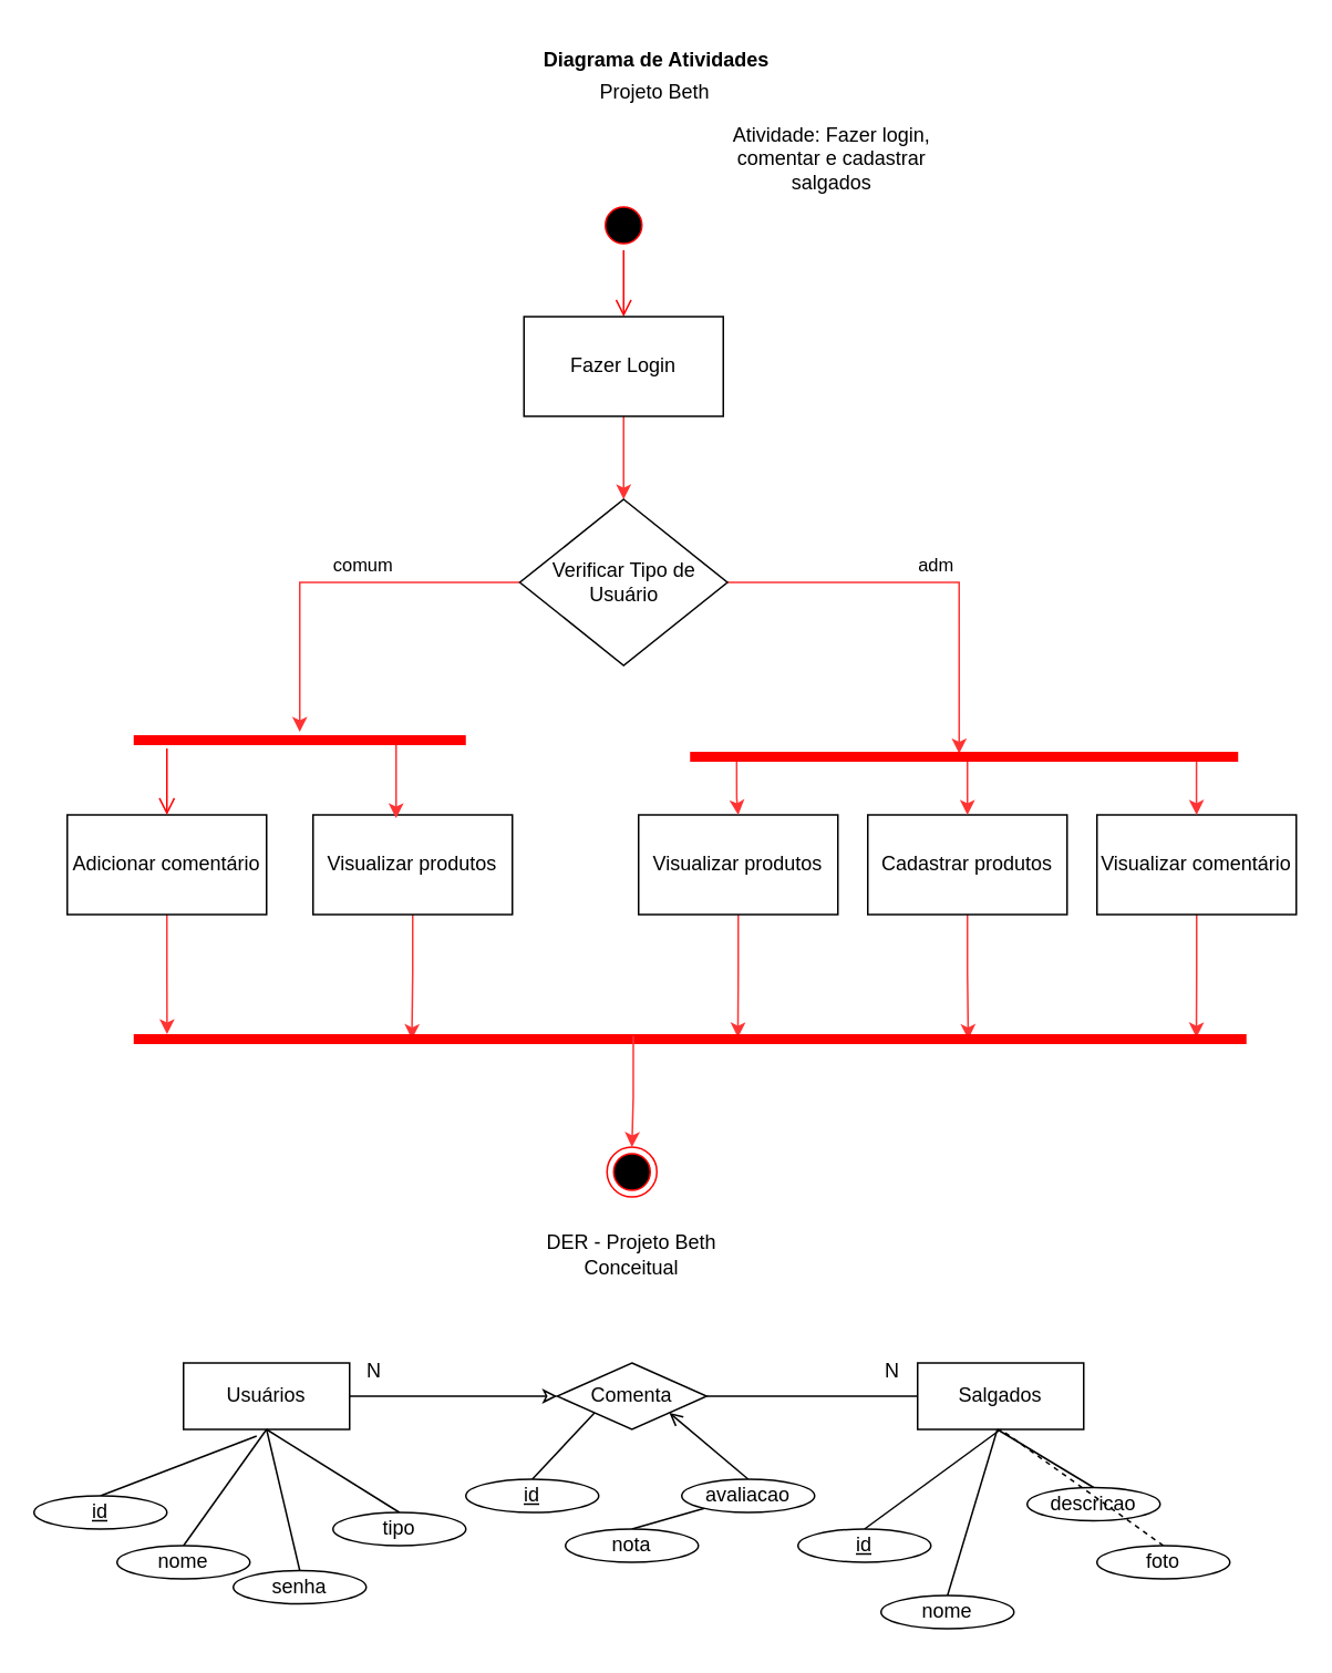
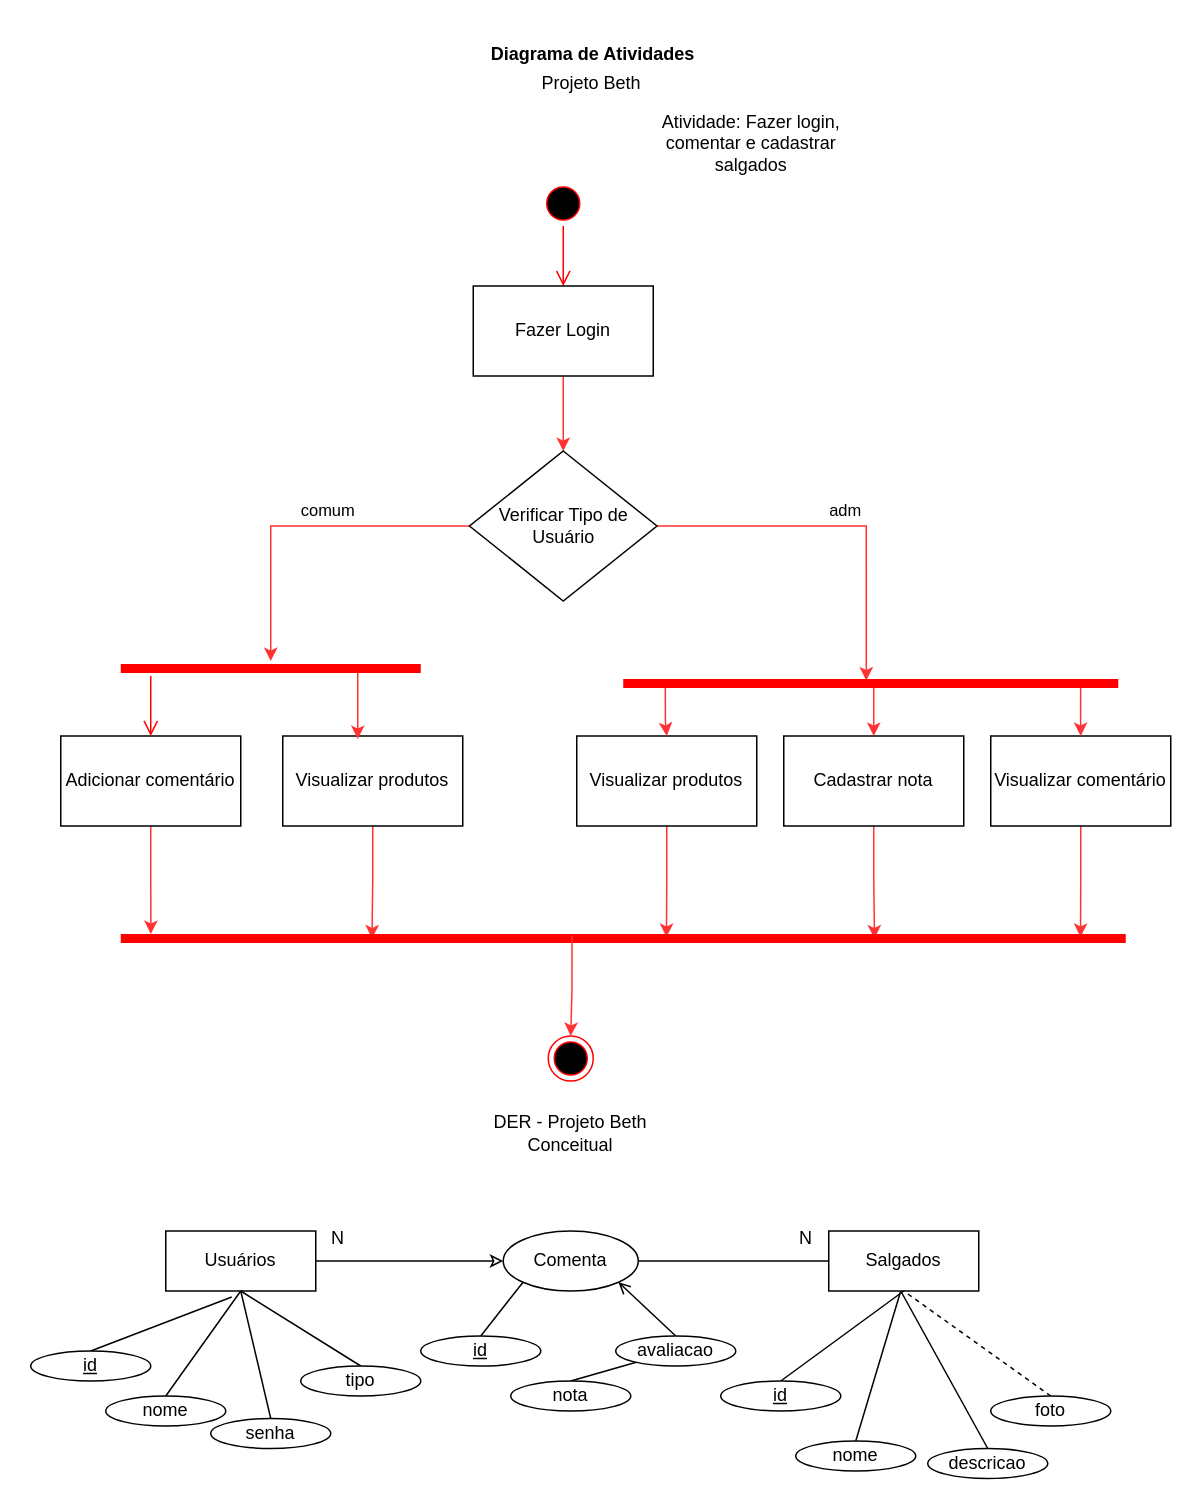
- <mxCell id="20" value="Cadastrar produtos" style="rounded=0;whiteSpace=wrap;html=1;" vertex="1" parent="1"><mxGeometry x="522" y="490" width="120" height="60" as="geometry" /></mxCell>
+ <mxCell id="20" value="Cadastrar nota" style="rounded=0;whiteSpace=wrap;html=1;" vertex="1" parent="1"><mxGeometry x="522" y="490" width="120" height="60" as="geometry" /></mxCell>
- <mxCell id="34" value="Comenta" style="rhombus;whiteSpace=wrap;html=1;" vertex="1" parent="1"><mxGeometry x="335" y="820" width="90" height="40" as="geometry" /></mxCell>
+ <mxCell id="34" value="Comenta" style="ellipse;whiteSpace=wrap;html=1;" vertex="1" parent="1"><mxGeometry x="335" y="820" width="90" height="40" as="geometry" /></mxCell>
- <mxCell id="53" value="descricao" style="ellipse;whiteSpace=wrap;html=1;fontColor=#000000;" vertex="1" parent="1"><mxGeometry x="618" y="895" width="80" height="20" as="geometry" /></mxCell>
+ <mxCell id="53" value="descricao" style="ellipse;whiteSpace=wrap;html=1;fontColor=#000000;" vertex="1" parent="1"><mxGeometry x="618" y="965" width="80" height="20" as="geometry" /></mxCell>
